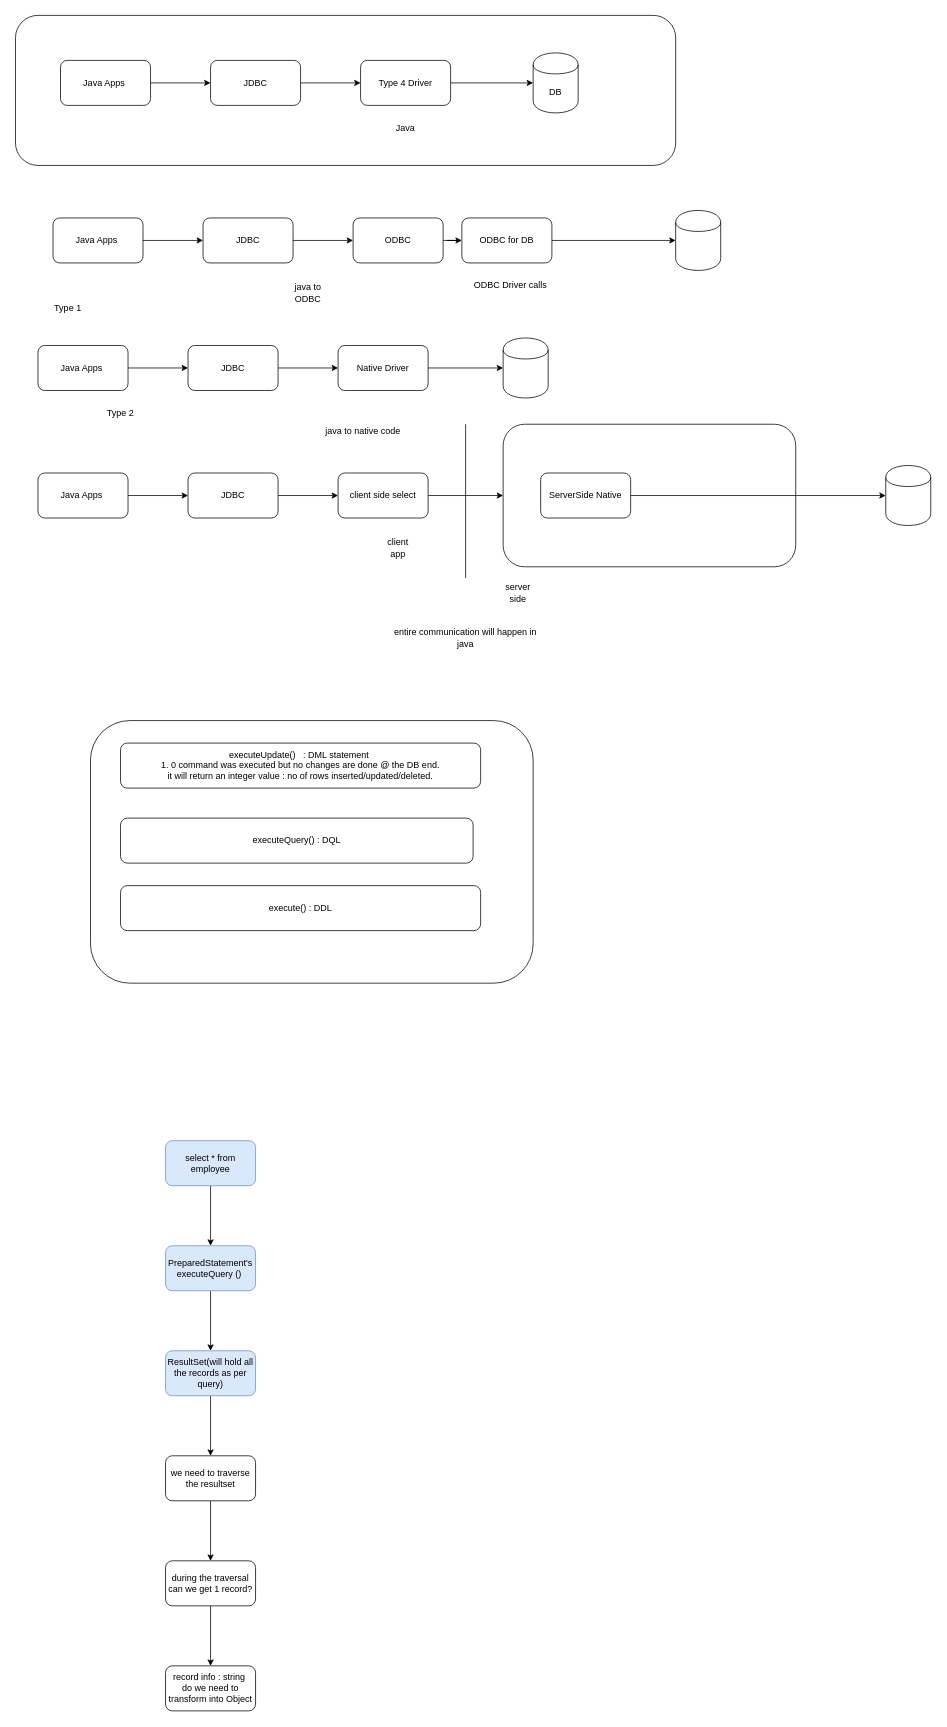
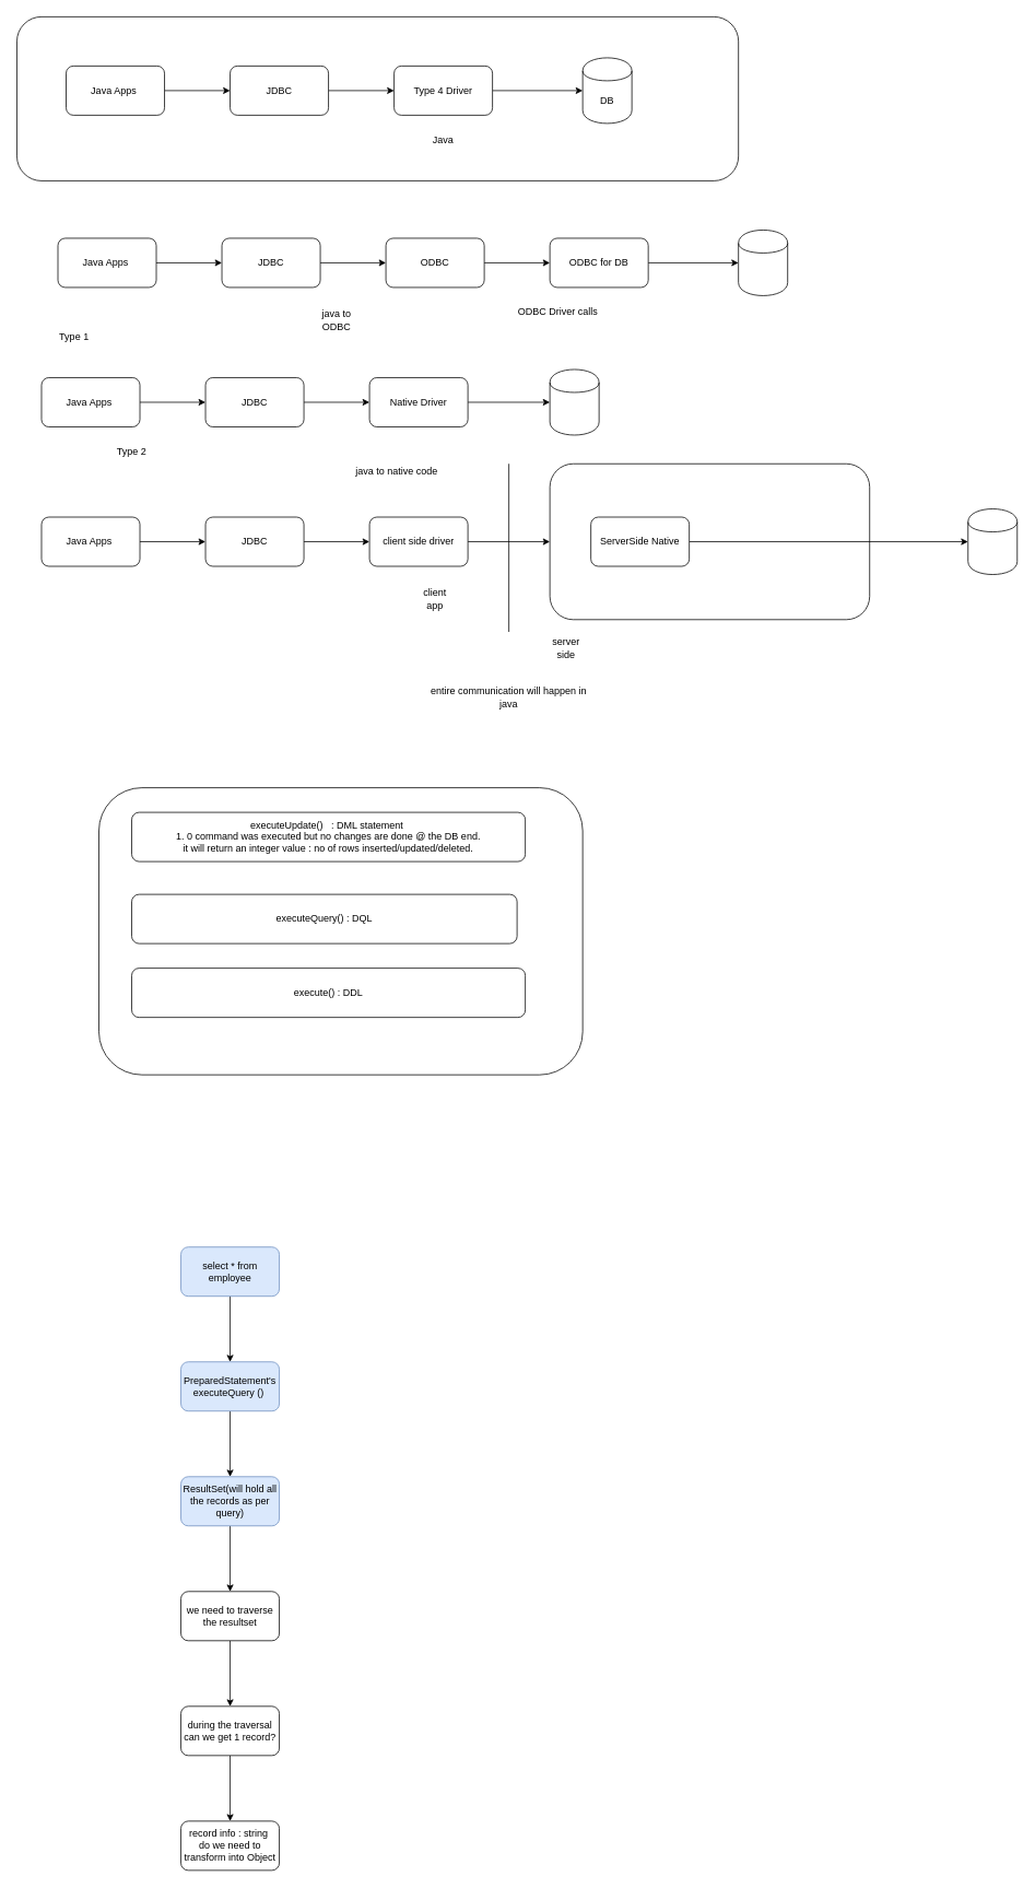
- <mxCell id="18" value="ODBC for DB" style="whiteSpace=wrap;html=1;rounded=1;" vertex="1" parent="1"><mxGeometry x="615" y="290" width="120" height="60" as="geometry" /></mxCell>
+ <mxCell id="18" value="ODBC for DB" style="whiteSpace=wrap;html=1;rounded=1;" vertex="1" parent="1"><mxGeometry x="670" y="290" width="120" height="60" as="geometry" /></mxCell>
- <mxCell id="37" value="client side select" style="whiteSpace=wrap;html=1;rounded=1;" vertex="1" parent="1"><mxGeometry x="450" y="630" width="120" height="60" as="geometry" /></mxCell>
+ <mxCell id="37" value="client side driver" style="whiteSpace=wrap;html=1;rounded=1;" vertex="1" parent="1"><mxGeometry x="450" y="630" width="120" height="60" as="geometry" /></mxCell>
